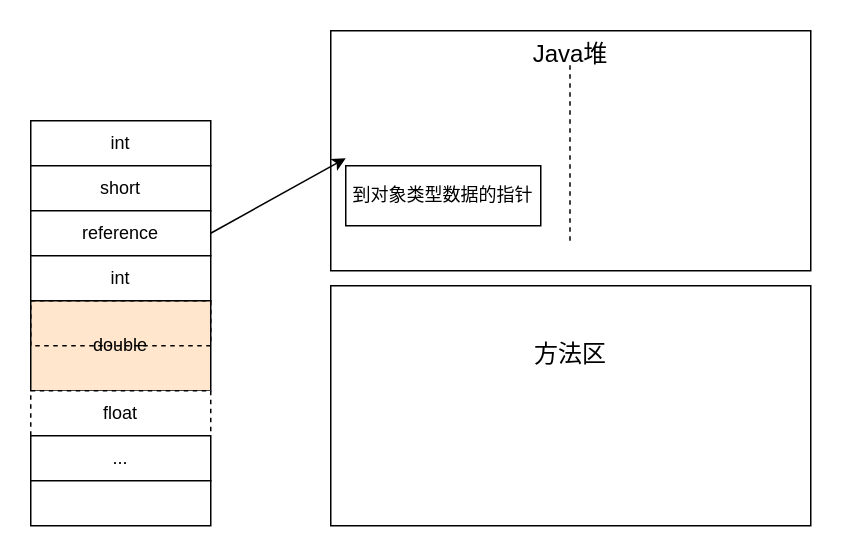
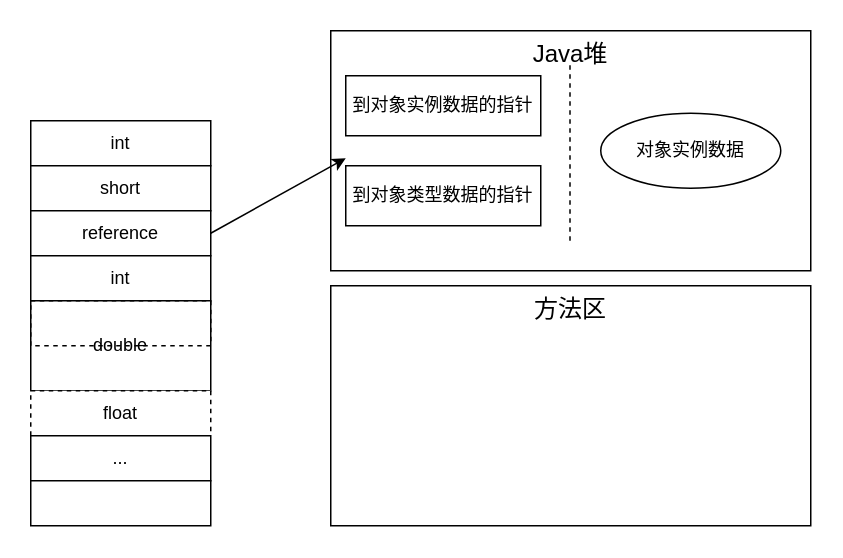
+ <mxCell id="14" value="到对象实例数据的指针" style="rounded=0;whiteSpace=wrap;html=1;" parent="1" vertex="1"><mxGeometry x="230" y="50" width="130" height="40" as="geometry" /></mxCell>
+ <mxCell id="16" value="对象实例数据" style="ellipse;whiteSpace=wrap;html=1;" parent="1" vertex="1"><mxGeometry x="400" y="75" width="120" height="50" as="geometry" /></mxCell>
- <mxCell id="6" value="double" style="rounded=0;whiteSpace=wrap;html=1;fillColor=#ffe6cc;" parent="1" vertex="1"><mxGeometry x="20" y="200" width="120" height="60" as="geometry" /></mxCell>
+ <mxCell id="6" value="double" style="rounded=0;whiteSpace=wrap;html=1;" parent="1" vertex="1"><mxGeometry x="20" y="200" width="120" height="60" as="geometry" /></mxCell>
- <mxCell id="19" value="方法区" style="text;html=1;strokeColor=none;fillColor=none;align=center;verticalAlign=middle;whiteSpace=wrap;rounded=0;fontSize=16;" parent="1" vertex="1"><mxGeometry x="350" y="220" width="60" height="30" as="geometry" /></mxCell>
+ <mxCell id="19" value="方法区" style="text;html=1;strokeColor=none;fillColor=none;align=center;verticalAlign=middle;whiteSpace=wrap;rounded=0;fontSize=16;" parent="1" vertex="1"><mxGeometry x="350" y="190" width="60" height="30" as="geometry" /></mxCell>
